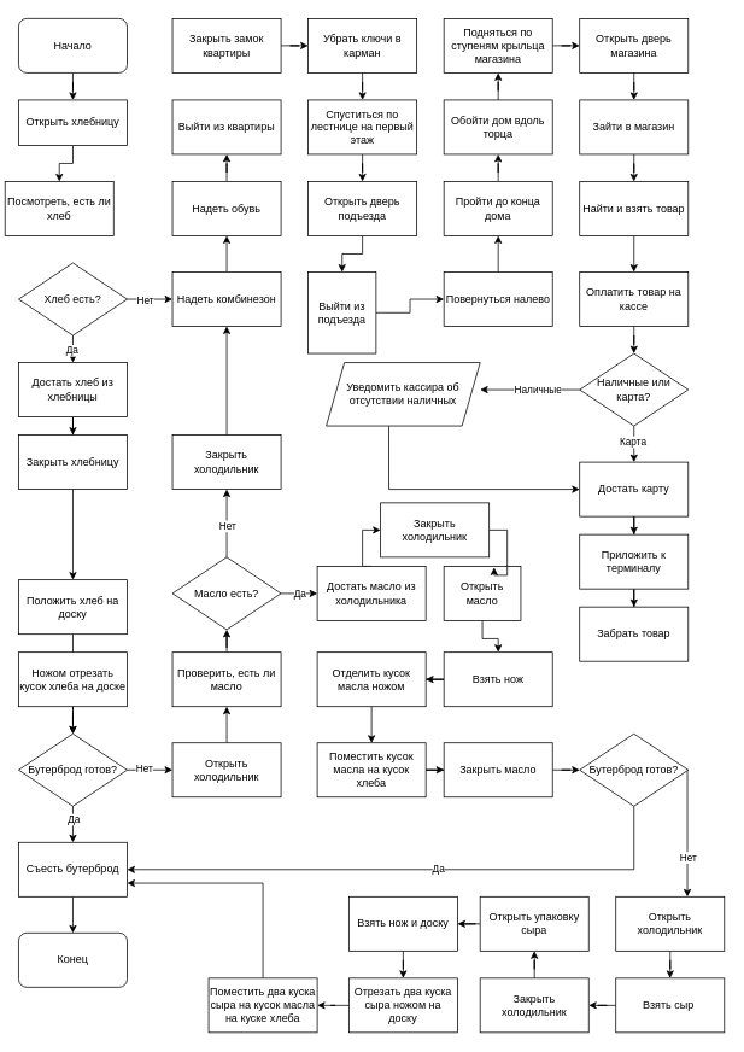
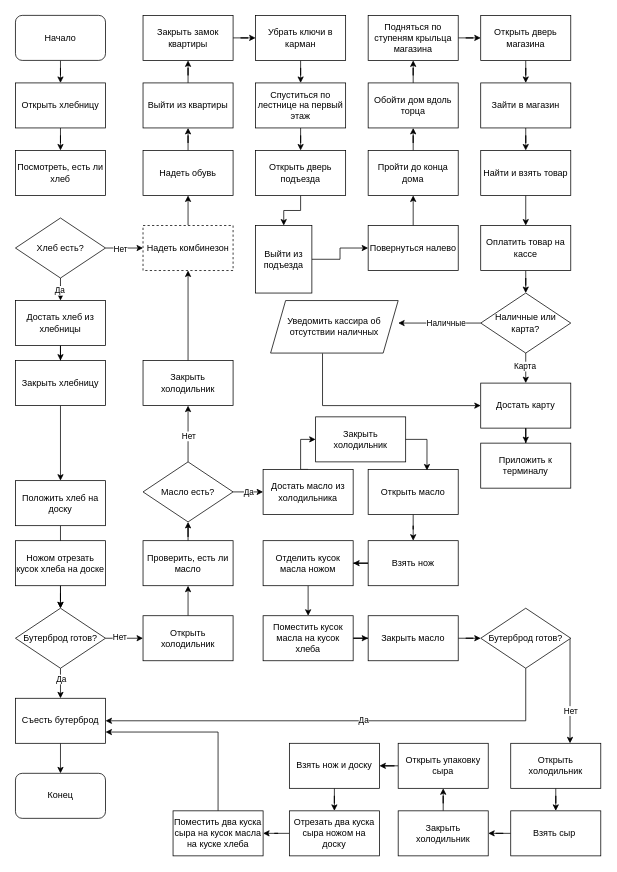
+ <mxCell id="20" value="" style="edgeStyle=orthogonalEdgeStyle;rounded=0;orthogonalLoop=1;jettySize=auto;html=1;" edge="1" parent="1" source="21" target="23"><mxGeometry relative="1" as="geometry" /></mxCell>
- <mxCell id="5" value="Открыть хлебницу" style="rounded=0;whiteSpace=wrap;html=1;" vertex="1" parent="1"><mxGeometry x="20" y="110" width="120" height="50" as="geometry" /></mxCell>
+ <mxCell id="5" value="Открыть хлебницу" style="rounded=0;whiteSpace=wrap;html=1;" vertex="1" parent="1"><mxGeometry x="20" y="110" width="120" height="60" as="geometry" /></mxCell>
- <mxCell id="13" value="Посмотреть, есть ли хлеб" style="rounded=0;whiteSpace=wrap;html=1;" vertex="1" parent="1"><mxGeometry x="5" y="200" width="120" height="60" as="geometry" /></mxCell>
+ <mxCell id="13" value="Посмотреть, есть ли хлеб" style="rounded=0;whiteSpace=wrap;html=1;" vertex="1" parent="1"><mxGeometry x="20" y="200" width="120" height="60" as="geometry" /></mxCell>
- <mxCell id="17" value="Надеть комбинезон" style="rounded=0;whiteSpace=wrap;html=1;" vertex="1" parent="1"><mxGeometry x="190" y="300" width="120" height="60" as="geometry" /></mxCell>
+ <mxCell id="17" value="Надеть комбинезон" style="rounded=0;whiteSpace=wrap;html=1;dashed=1;" vertex="1" parent="1"><mxGeometry x="190" y="300" width="120" height="60" as="geometry" /></mxCell>
- <mxCell id="86" value="Открыть масло" style="rounded=0;whiteSpace=wrap;html=1;" vertex="1" parent="1"><mxGeometry x="490" y="625" width="85" height="60" as="geometry" /></mxCell>
+ <mxCell id="86" value="Открыть масло" style="rounded=0;whiteSpace=wrap;html=1;" vertex="1" parent="1"><mxGeometry x="490" y="625" width="120" height="60" as="geometry" /></mxCell>
- <mxCell id="55" value="" style="edgeStyle=orthogonalEdgeStyle;rounded=0;orthogonalLoop=1;jettySize=auto;html=1;" edge="1" parent="1" source="56" target="57"><mxGeometry relative="1" as="geometry" /></mxCell>
- <mxCell id="57" value="Забрать товар" style="rounded=0;whiteSpace=wrap;html=1;" vertex="1" parent="1"><mxGeometry x="640" y="670" width="120" height="60" as="geometry" /></mxCell>
